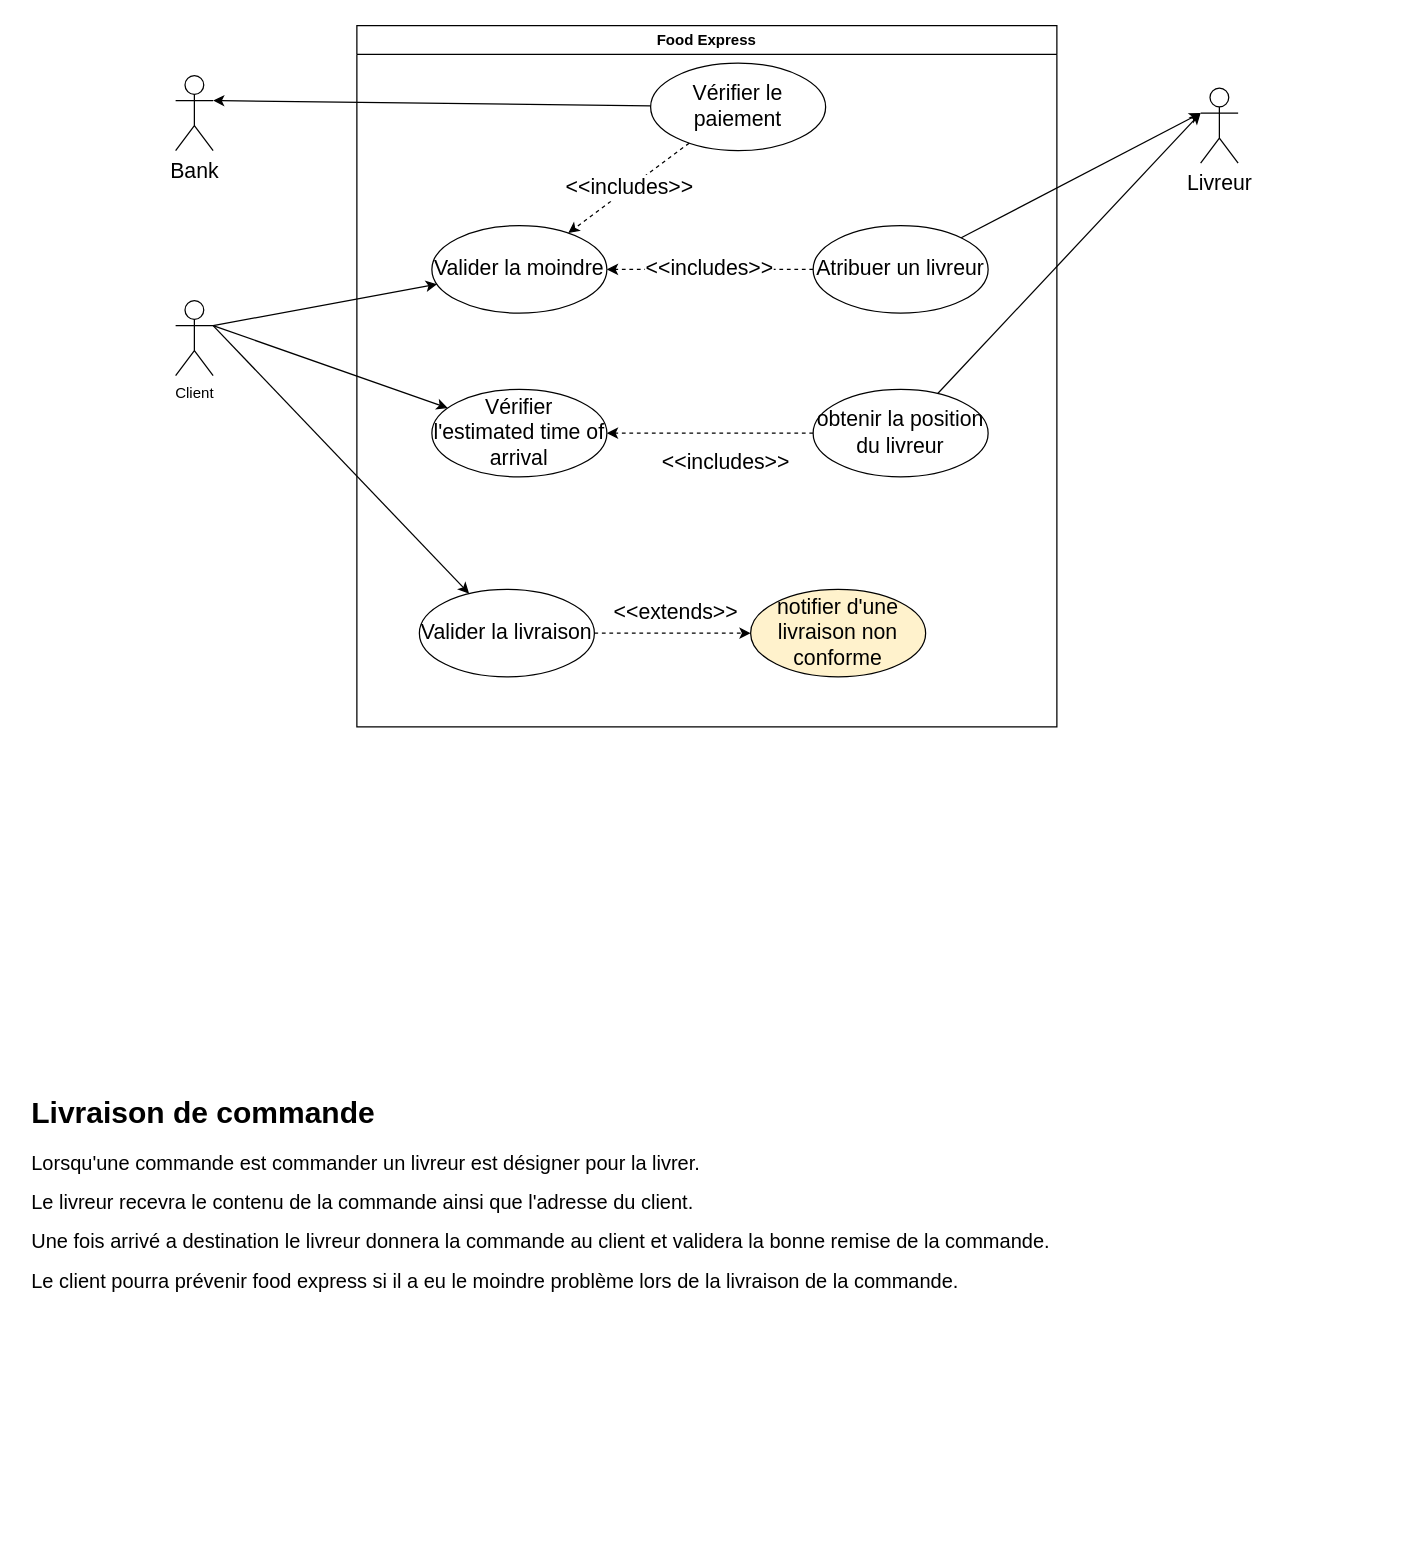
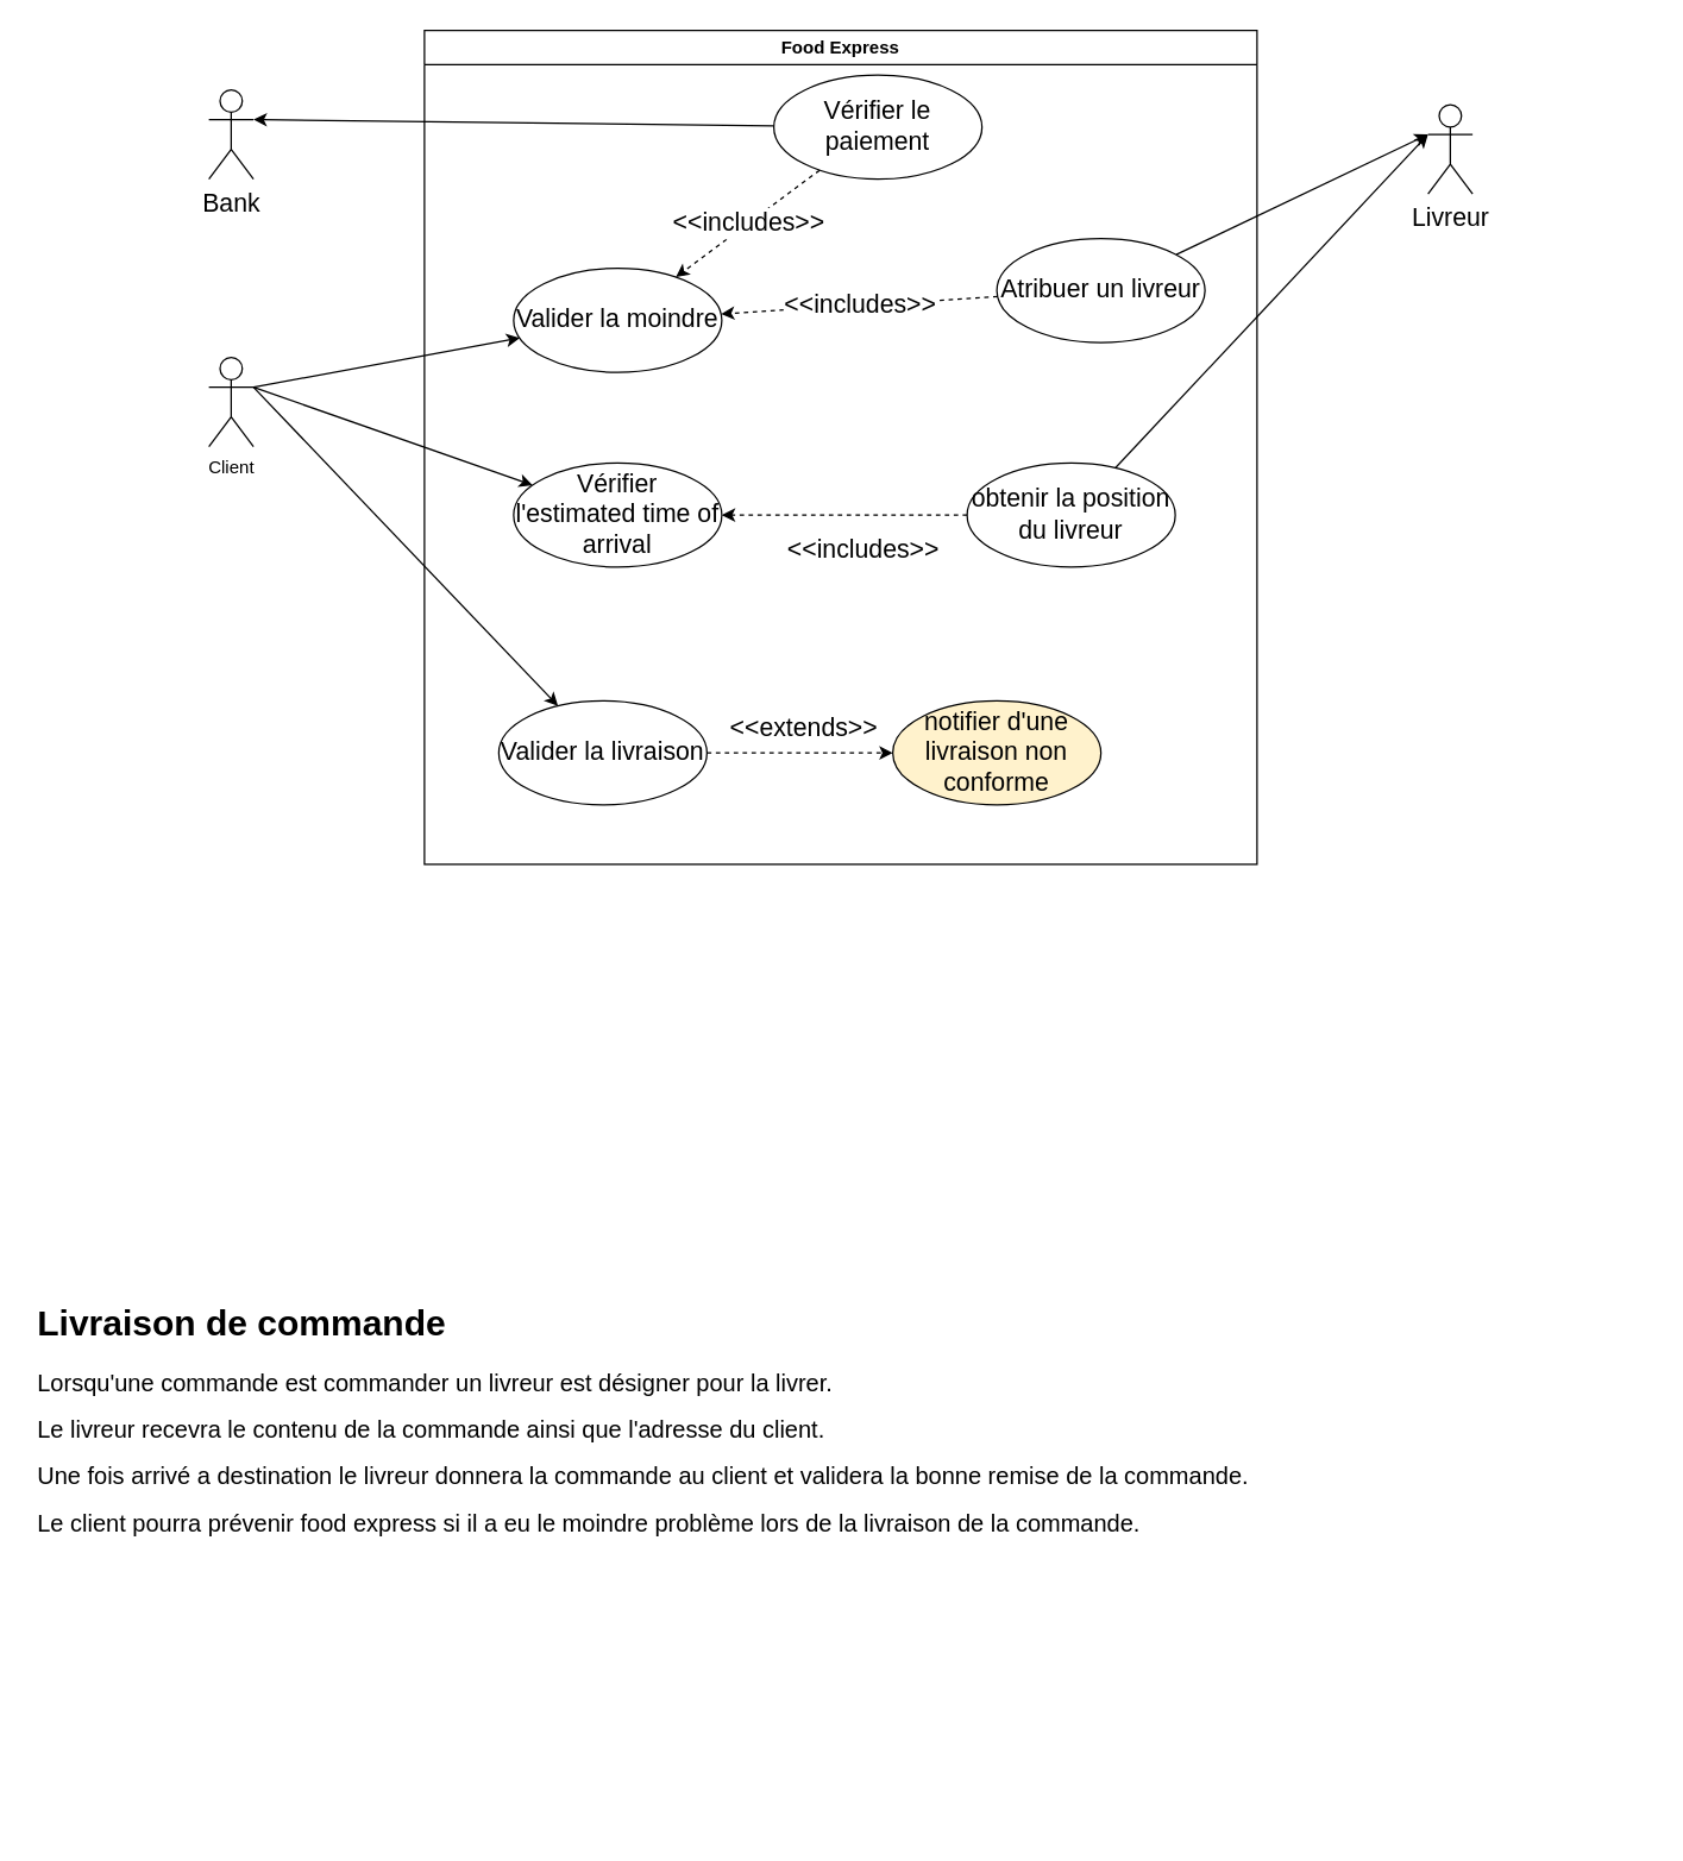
- <mxCell id="8" value="Atribuer un livreur" style="ellipse;whiteSpace=wrap;html=1;fontSize=17;" vertex="1" parent="2"><mxGeometry x="365" y="160" width="140" height="70" as="geometry" /></mxCell>
+ <mxCell id="8" value="Atribuer un livreur" style="ellipse;whiteSpace=wrap;html=1;fontSize=17;" vertex="1" parent="2"><mxGeometry x="385" y="140" width="140" height="70" as="geometry" /></mxCell>
